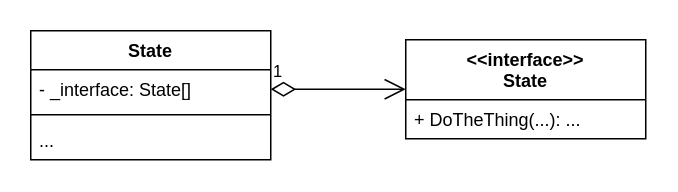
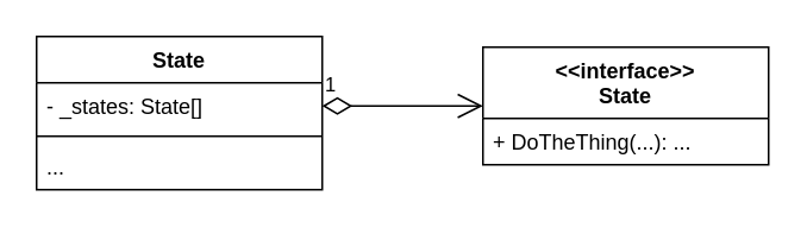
- <mxCell id="3" value="- _interface: State[]" style="text;strokeColor=none;fillColor=none;align=left;verticalAlign=top;spacingLeft=4;spacingRight=4;overflow=hidden;rotatable=0;points=[[0,0.5],[1,0.5]];portConstraint=eastwest;" vertex="1" parent="2"><mxGeometry y="26" width="160" height="26" as="geometry" /></mxCell>
+ <mxCell id="3" value="- _states: State[]" style="text;strokeColor=none;fillColor=none;align=left;verticalAlign=top;spacingLeft=4;spacingRight=4;overflow=hidden;rotatable=0;points=[[0,0.5],[1,0.5]];portConstraint=eastwest;" vertex="1" parent="2"><mxGeometry y="26" width="160" height="26" as="geometry" /></mxCell>
